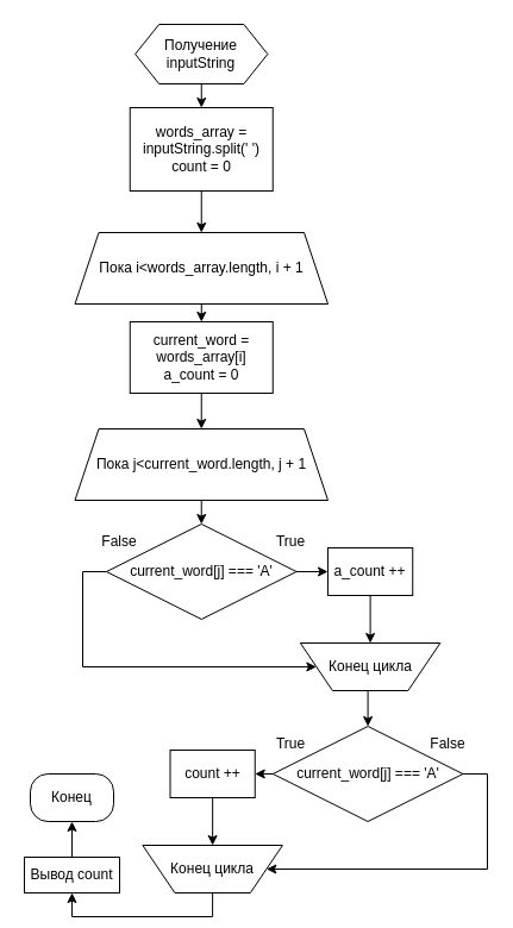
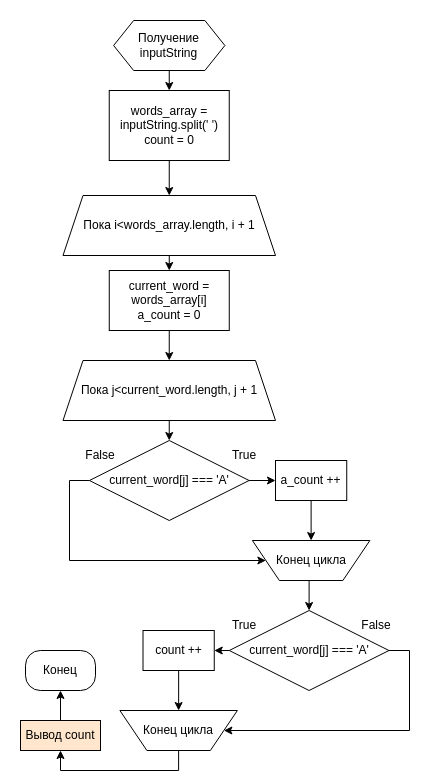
- <mxCell id="32" value="Вывод count" style="rounded=0;whiteSpace=wrap;html=1;" vertex="1" parent="1"><mxGeometry x="20" y="720" width="80" height="30" as="geometry" /></mxCell>
+ <mxCell id="32" value="Вывод count" style="rounded=0;whiteSpace=wrap;html=1;fillColor=#ffe6cc;" vertex="1" parent="1"><mxGeometry x="20" y="720" width="80" height="30" as="geometry" /></mxCell>
